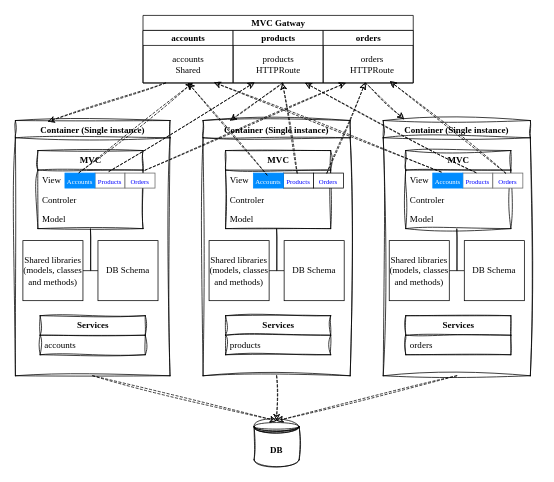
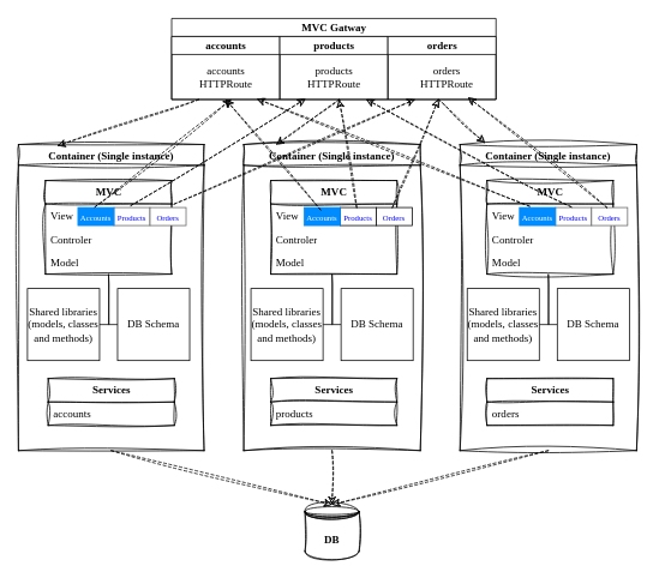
- <mxCell id="53" value="&lt;font data-font-src=&quot;https://fonts.googleapis.com/css?family=Architects+Daughter&quot; face=&quot;Architects Daughter&quot;&gt;accounts&lt;br&gt;Shared&lt;/font&gt;" style="text;html=1;align=center;verticalAlign=middle;resizable=0;points=[];autosize=1;strokeColor=none;fillColor=none;" parent="52" vertex="1"><mxGeometry x="15" y="25" width="90" height="40" as="geometry" /></mxCell>
+ <mxCell id="53" value="&lt;font data-font-src=&quot;https://fonts.googleapis.com/css?family=Architects+Daughter&quot; face=&quot;Architects Daughter&quot;&gt;accounts&lt;br&gt;HTTPRoute&lt;/font&gt;" style="text;html=1;align=center;verticalAlign=middle;resizable=0;points=[];autosize=1;strokeColor=none;fillColor=none;" parent="52" vertex="1"><mxGeometry x="15" y="25" width="90" height="40" as="geometry" /></mxCell>
